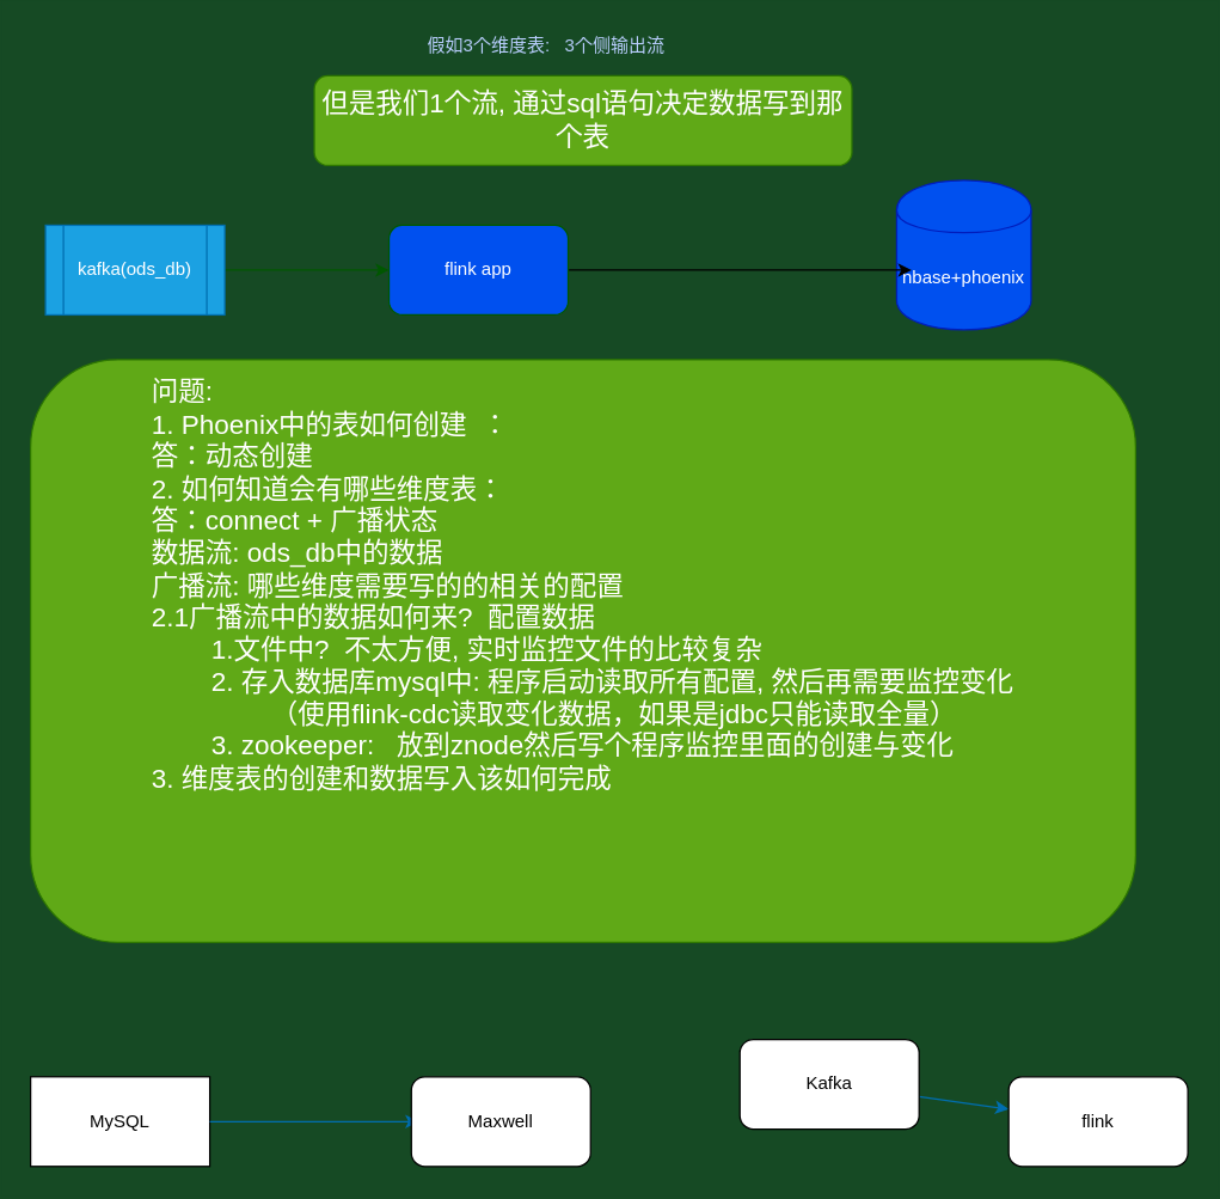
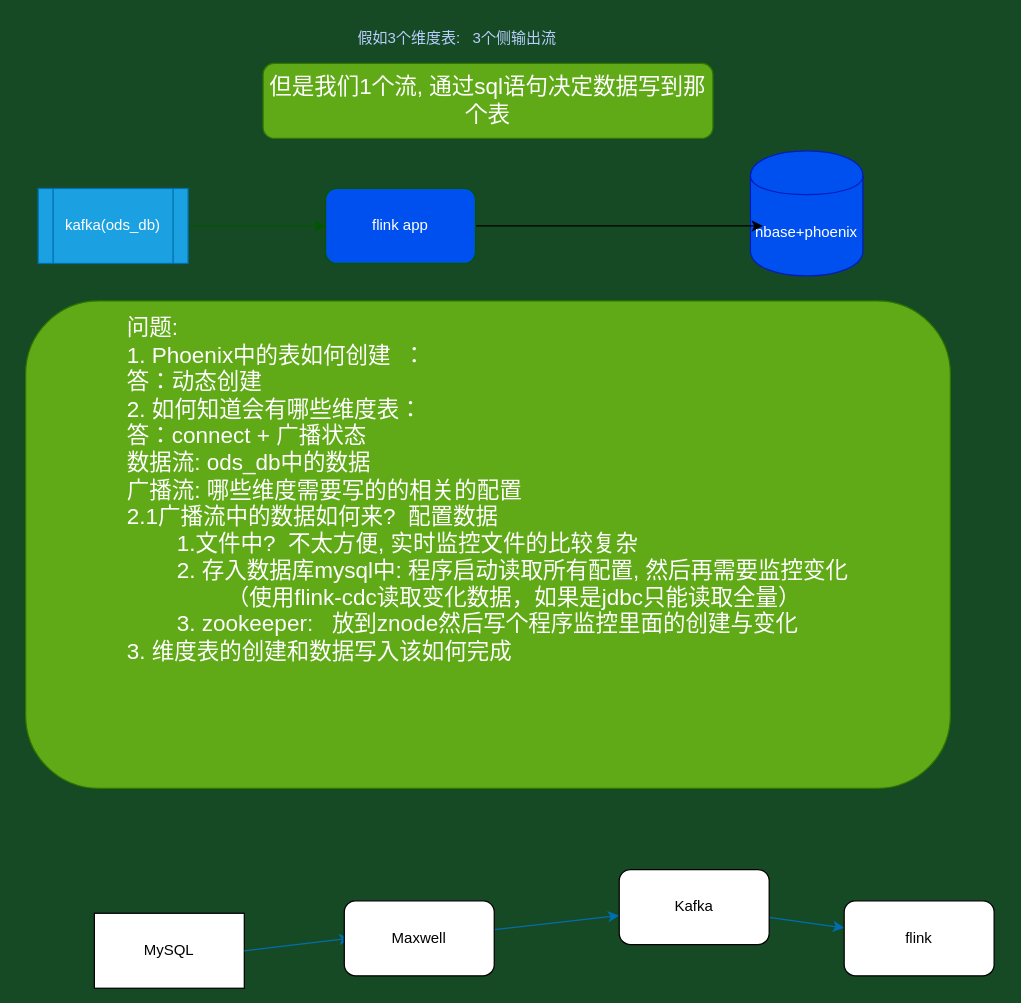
+ <mxCell id="12" value="" style="edgeStyle=none;html=1;fillColor=#1ba1e2;strokeColor=#006EAF;" parent="1" source="13" target="15" edge="1"><mxGeometry relative="1" as="geometry" /></mxCell>
- <mxCell id="10" value="MySQL" style="rounded=0;whiteSpace=wrap;html=1;" parent="1" vertex="1"><mxGeometry x="20" y="720" width="120" height="60" as="geometry" /></mxCell>
+ <mxCell id="10" value="MySQL" style="rounded=0;whiteSpace=wrap;html=1;" parent="1" vertex="1"><mxGeometry x="75" y="730" width="120" height="60" as="geometry" /></mxCell>
